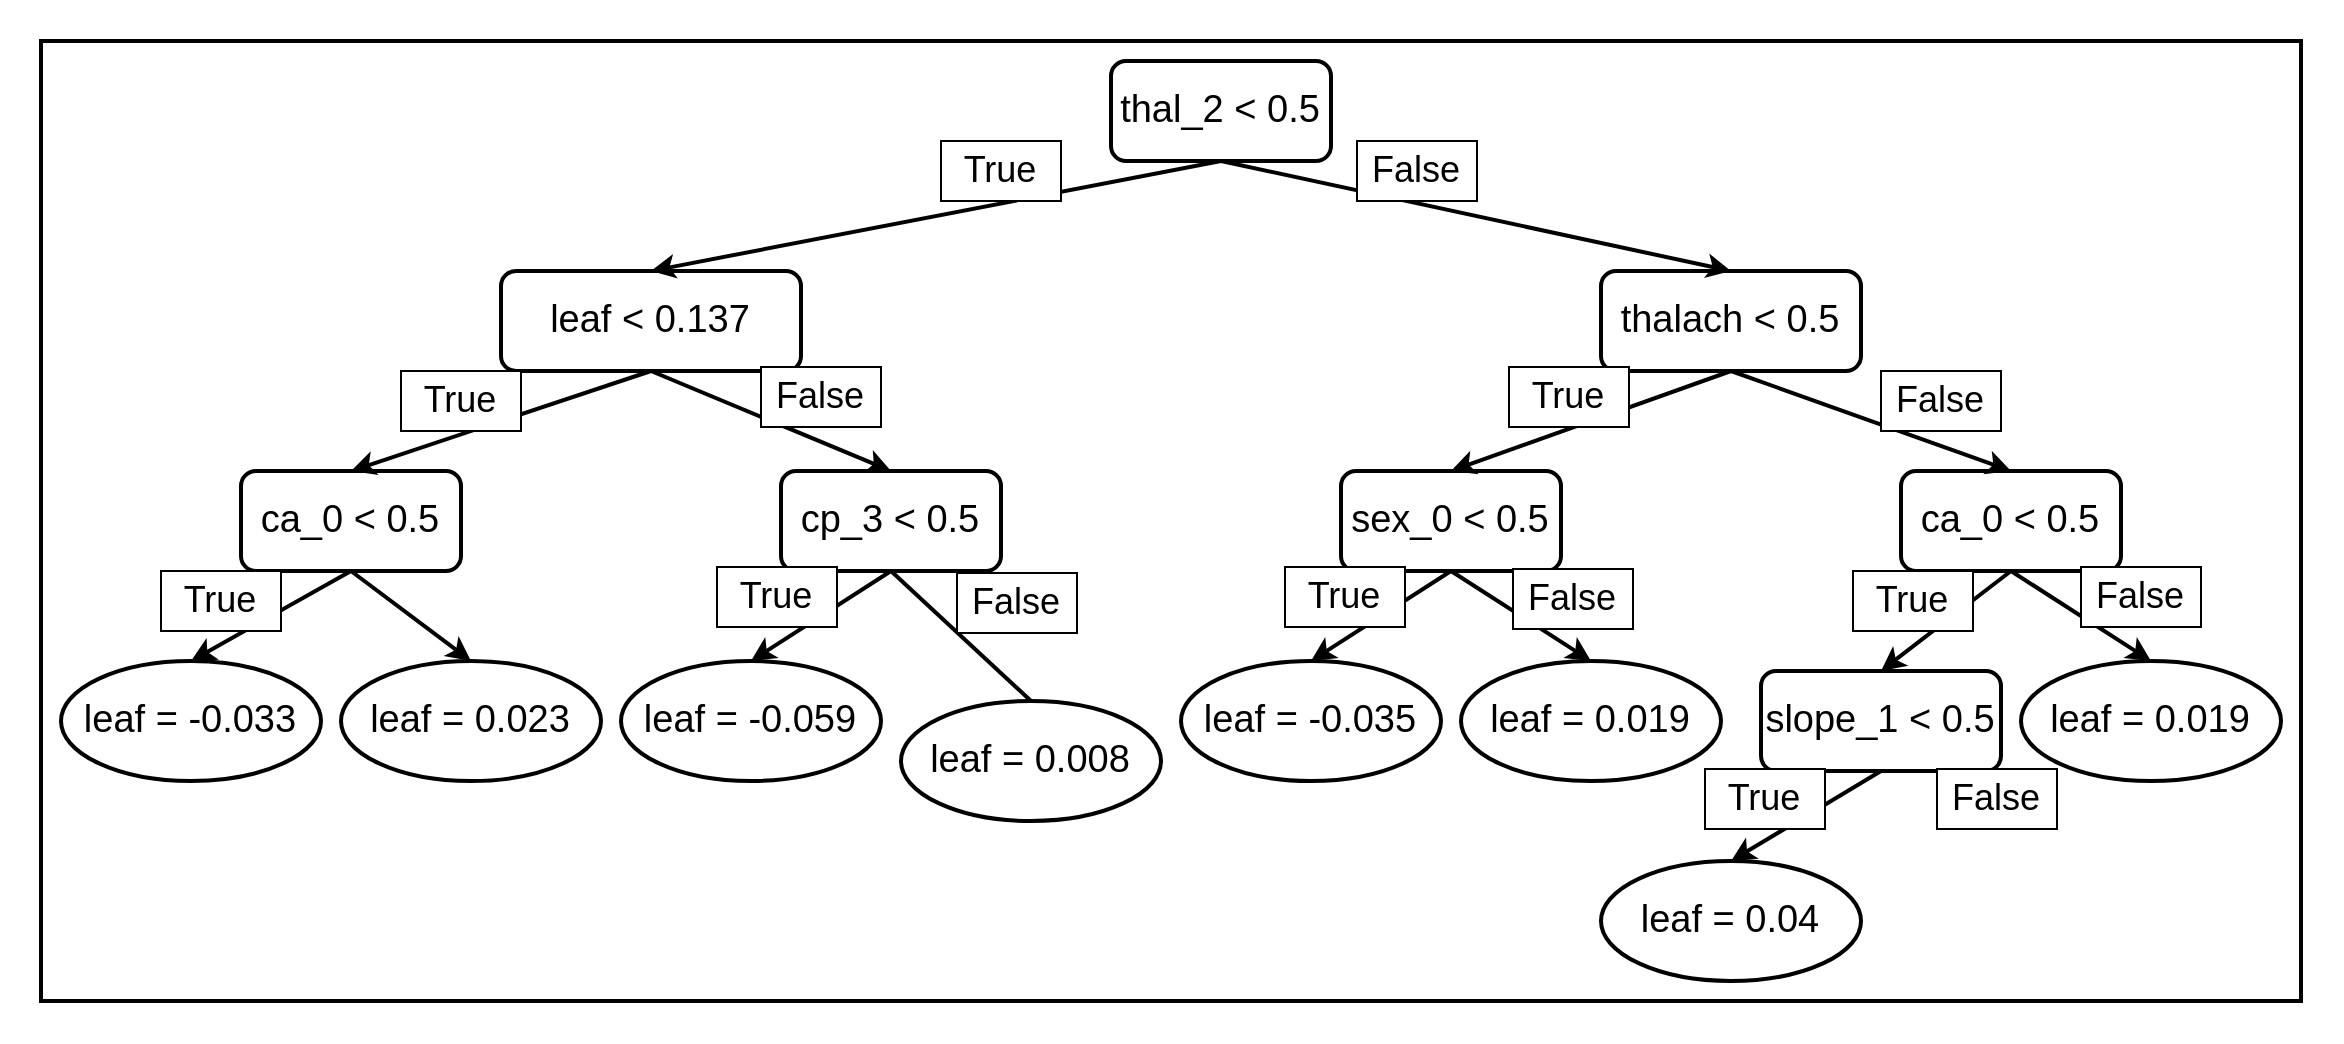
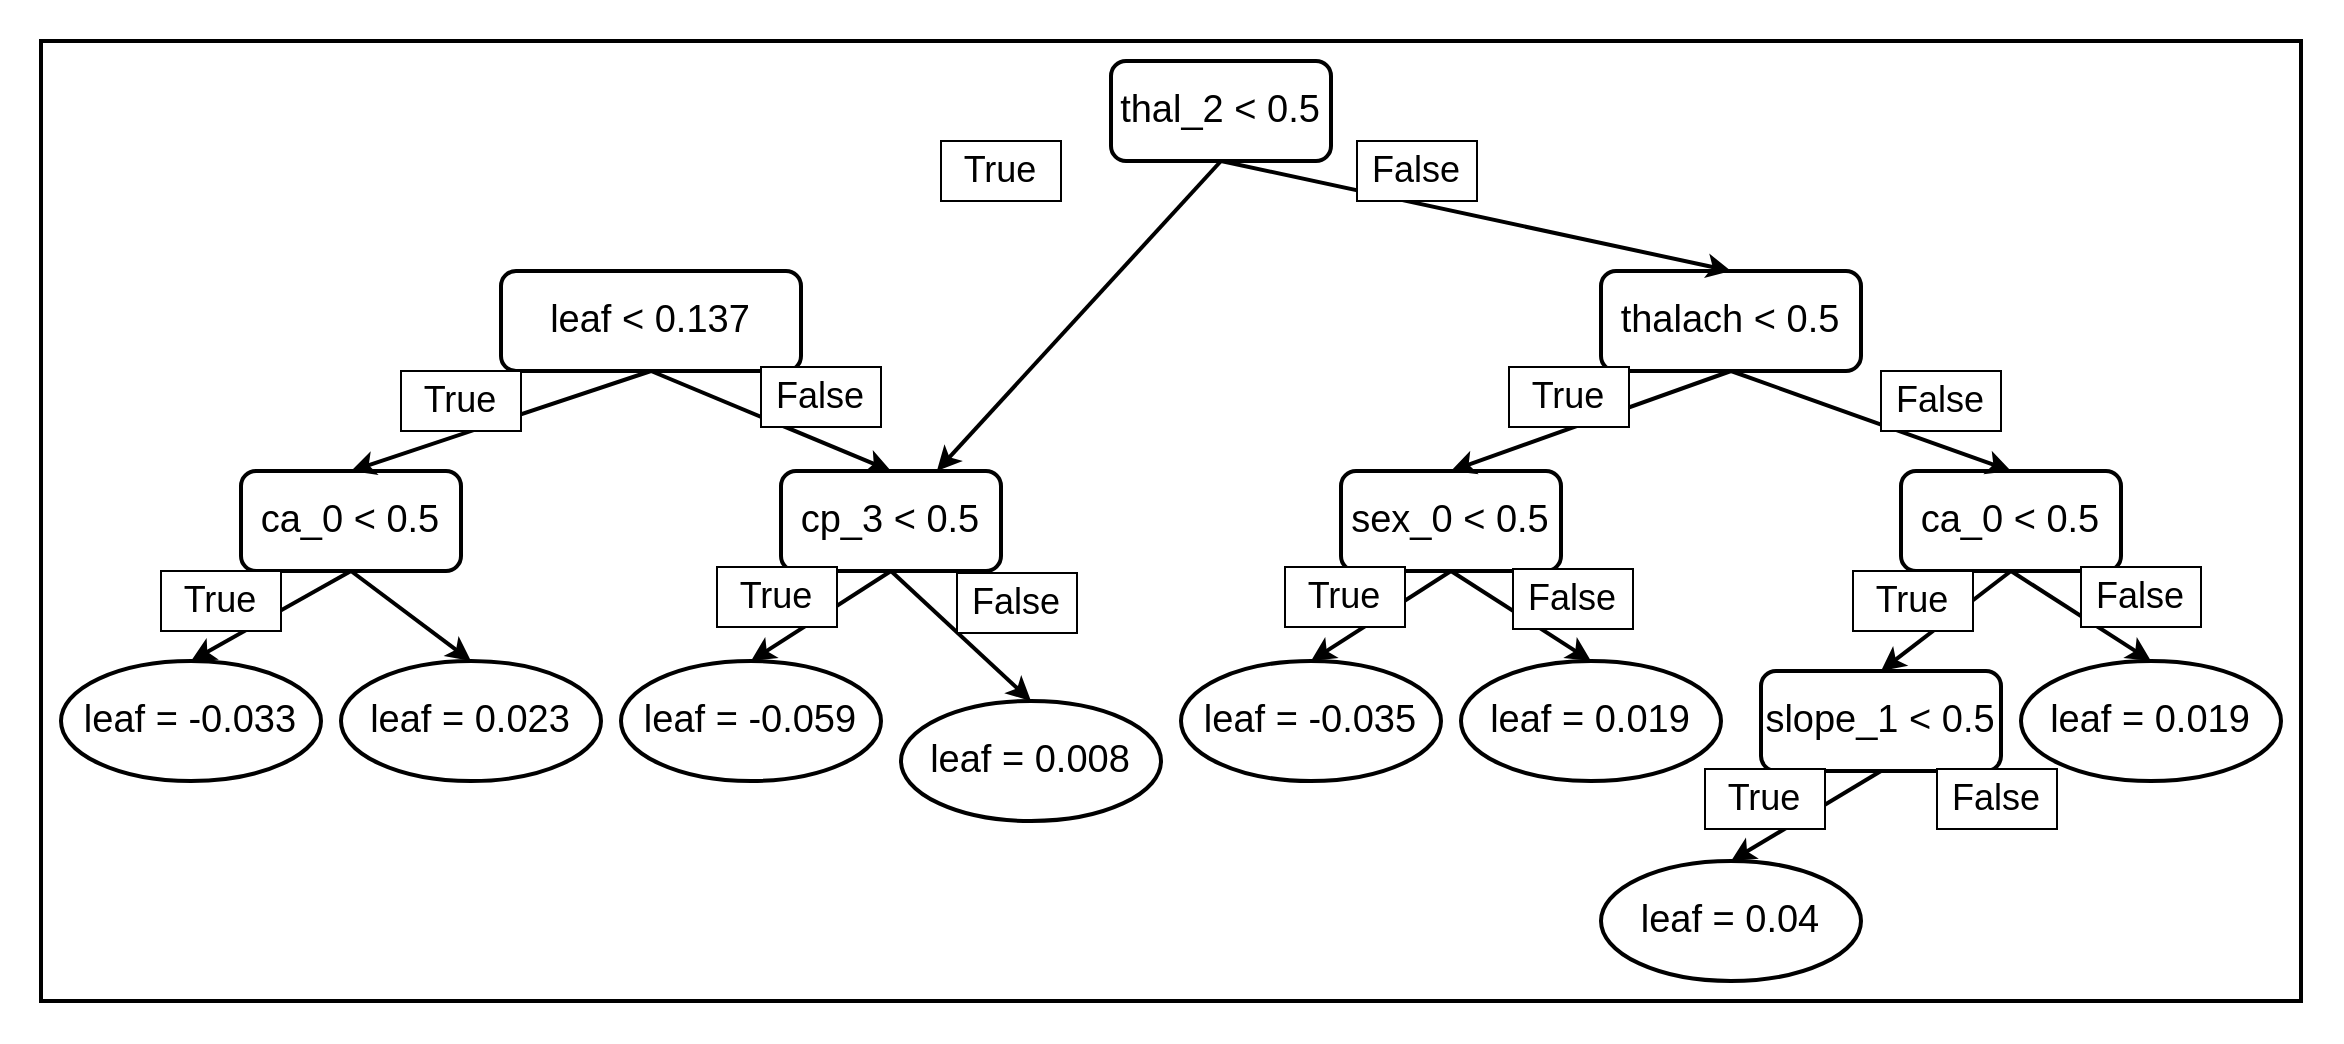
- <mxCell id="22" value="" style="endArrow=classic;html=1;rounded=0;fontSize=19;fontColor=default;strokeWidth=2;strokeColor=default;labelBackgroundColor=default;exitX=0.5;exitY=1;exitDx=0;exitDy=0;entryX=0.5;entryY=0;entryDx=0;entryDy=0;fillColor=default;" parent="2" source="20" target="21" edge="1"><mxGeometry width="50" height="50" relative="1" as="geometry"><mxPoint x="590" y="70" as="sourcePoint" /><mxPoint x="300" y="110" as="targetPoint" /></mxGeometry></mxCell>
+ <mxCell id="22" value="" style="endArrow=classic;html=1;rounded=0;fontSize=19;fontColor=default;strokeWidth=2;strokeColor=default;labelBackgroundColor=default;exitX=0.5;exitY=1;exitDx=0;exitDy=0;fillColor=default;" parent="2" source="20" target="27" edge="1"><mxGeometry width="50" height="50" relative="1" as="geometry"><mxPoint x="590" y="70" as="sourcePoint" /><mxPoint x="300" y="110" as="targetPoint" /></mxGeometry></mxCell>
- <mxCell id="10" value="" style="endArrow=none;html=1;rounded=0;labelBackgroundColor=default;fontSize=19;fontColor=default;strokeColor=default;strokeWidth=2;exitX=0.5;exitY=1;exitDx=0;exitDy=0;entryX=0.5;entryY=0;entryDx=0;entryDy=0;fillColor=default;" edge="1" parent="2" source="27" target="9"><mxGeometry width="50" height="50" relative="1" as="geometry"><mxPoint x="430" y="270" as="sourcePoint" /><mxPoint x="570" y="300" as="targetPoint" /></mxGeometry></mxCell>
+ <mxCell id="10" value="" style="endArrow=classic;html=1;rounded=0;labelBackgroundColor=default;fontSize=19;fontColor=default;strokeColor=default;strokeWidth=2;exitX=0.5;exitY=1;exitDx=0;exitDy=0;entryX=0.5;entryY=0;entryDx=0;entryDy=0;fillColor=default;" edge="1" parent="2" source="27" target="9"><mxGeometry width="50" height="50" relative="1" as="geometry"><mxPoint x="430" y="270" as="sourcePoint" /><mxPoint x="570" y="300" as="targetPoint" /></mxGeometry></mxCell>
